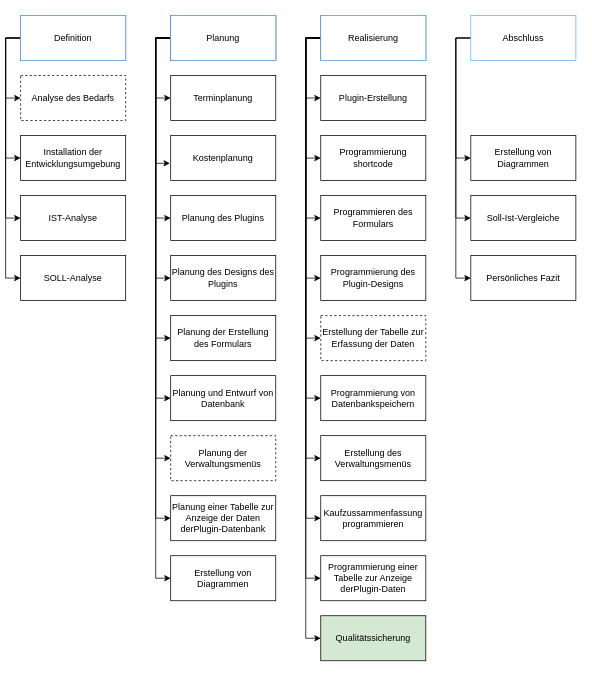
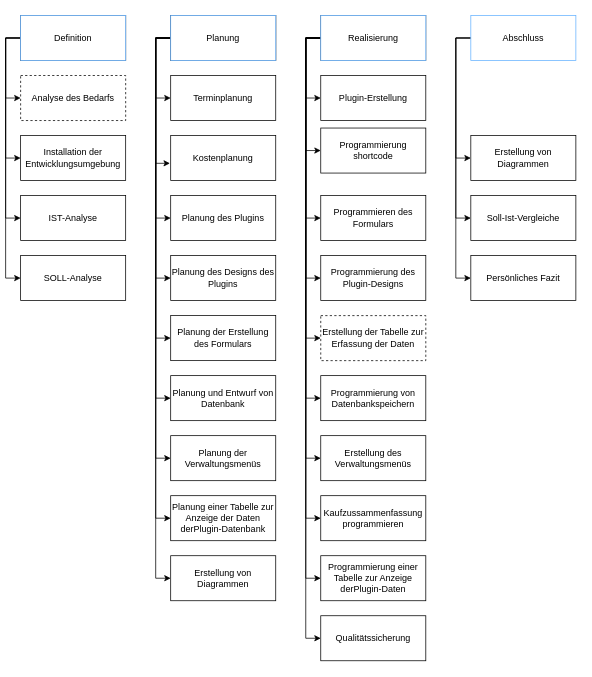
- <mxCell id="9" value="&lt;span&gt;Programmierung shortcode&lt;/span&gt;" style="rounded=0;whiteSpace=wrap;html=1;" parent="1" vertex="1"><mxGeometry x="420" y="180" width="140" height="60" as="geometry" /></mxCell>
+ <mxCell id="9" value="&lt;span&gt;Programmierung shortcode&lt;/span&gt;" style="rounded=0;whiteSpace=wrap;html=1;" parent="1" vertex="1"><mxGeometry x="420" y="170" width="140" height="60" as="geometry" /></mxCell>
- <mxCell id="22" value="&lt;span&gt;Planung der Verwaltungsmenüs&lt;/span&gt;" style="rounded=0;whiteSpace=wrap;html=1;dashed=1;" parent="1" vertex="1"><mxGeometry x="220" y="580" width="140" height="60" as="geometry" /></mxCell>
+ <mxCell id="22" value="&lt;span&gt;Planung der Verwaltungsmenüs&lt;/span&gt;" style="rounded=0;whiteSpace=wrap;html=1;" parent="1" vertex="1"><mxGeometry x="220" y="580" width="140" height="60" as="geometry" /></mxCell>
- <mxCell id="34" value="&lt;span&gt;Qualitätssicherung&lt;/span&gt;" style="rounded=0;whiteSpace=wrap;html=1;fillColor=#d5e8d4;" parent="1" vertex="1"><mxGeometry x="420" y="820" width="140" height="60" as="geometry" /></mxCell>
+ <mxCell id="34" value="&lt;span&gt;Qualitätssicherung&lt;/span&gt;" style="rounded=0;whiteSpace=wrap;html=1;" parent="1" vertex="1"><mxGeometry x="420" y="820" width="140" height="60" as="geometry" /></mxCell>
